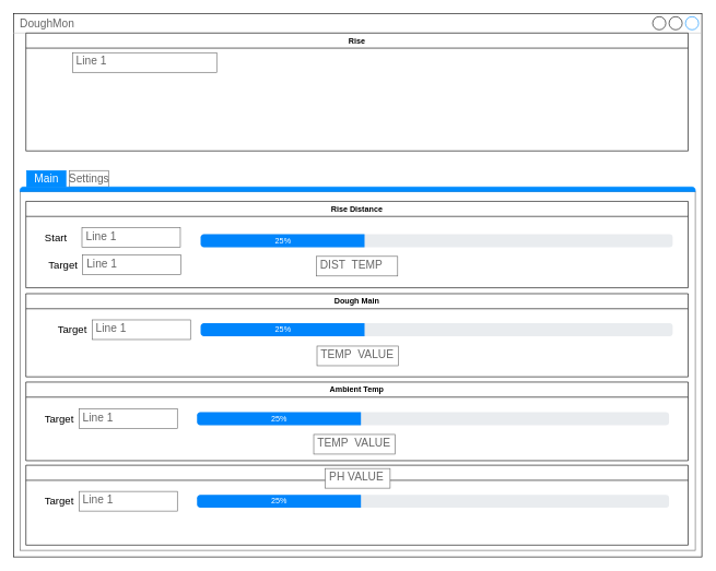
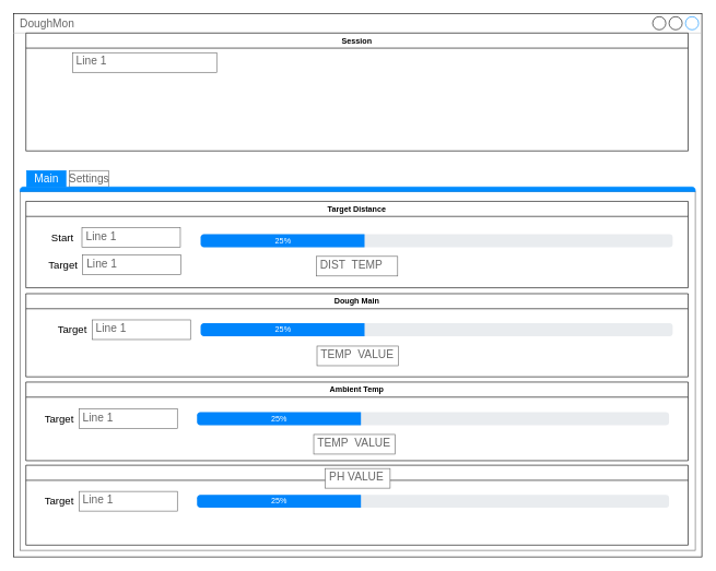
- <mxCell id="27" value="Rise" style="swimlane;whiteSpace=wrap;html=1;" vertex="1" parent="1"><mxGeometry x="39" y="50" width="1010" height="180" as="geometry" /></mxCell>
+ <mxCell id="27" value="Session" style="swimlane;whiteSpace=wrap;html=1;" vertex="1" parent="1"><mxGeometry x="39" y="50" width="1010" height="180" as="geometry" /></mxCell>
- <mxCell id="7" value="Rise Distance" style="swimlane;whiteSpace=wrap;html=1;startSize=23;" vertex="1" parent="1"><mxGeometry x="39" y="307" width="1010" height="132" as="geometry" /></mxCell>
+ <mxCell id="7" value="Target Distance" style="swimlane;whiteSpace=wrap;html=1;startSize=23;" vertex="1" parent="1"><mxGeometry x="39" y="307" width="1010" height="132" as="geometry" /></mxCell>
- <mxCell id="32" value="Start" style="text;html=1;strokeColor=none;fillColor=none;align=center;verticalAlign=middle;whiteSpace=wrap;rounded=0;fontSize=16;" vertex="1" parent="1"><mxGeometry x="54.5" y="347" width="60" height="30" as="geometry" /></mxCell>
+ <mxCell id="32" value="Start" style="text;html=1;strokeColor=none;fillColor=none;align=center;verticalAlign=middle;whiteSpace=wrap;rounded=0;fontSize=16;" vertex="1" parent="1"><mxGeometry x="64.5" y="347" width="60" height="30" as="geometry" /></mxCell>
